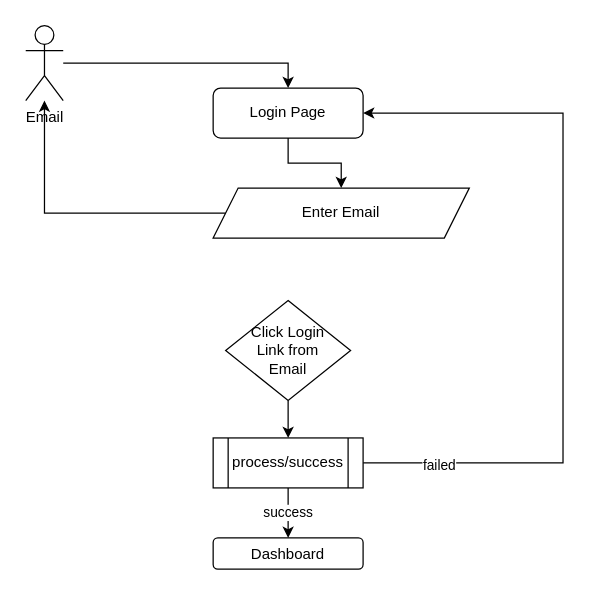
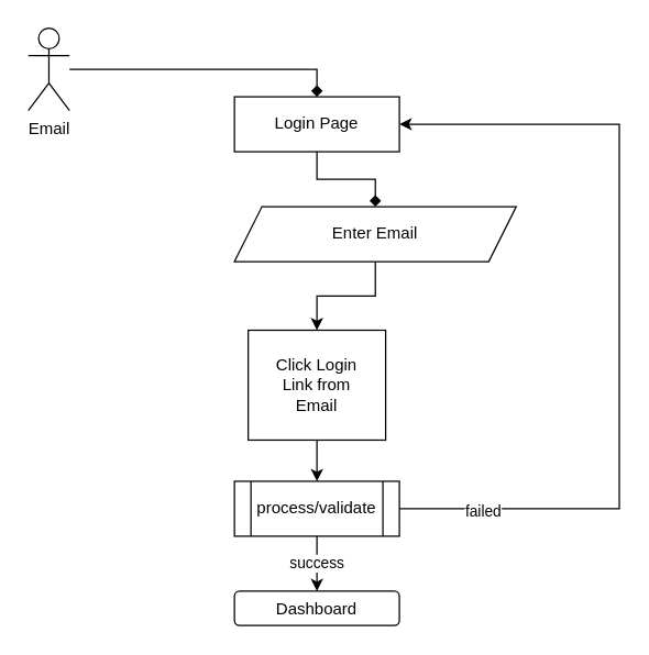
- <mxCell id="4" style="edgeStyle=orthogonalEdgeStyle;rounded=0;orthogonalLoop=1;jettySize=auto;html=1;entryX=0.5;entryY=0;entryDx=0;entryDy=0;" edge="1" parent="1" source="5" target="3"><mxGeometry relative="1" as="geometry" /></mxCell>
+ <mxCell id="4" style="edgeStyle=orthogonalEdgeStyle;rounded=0;orthogonalLoop=1;jettySize=auto;html=1;entryX=0.5;entryY=0;entryDx=0;entryDy=0;endArrow=diamond;" edge="1" parent="1" source="5" target="3"><mxGeometry relative="1" as="geometry" /></mxCell>
- <mxCell id="3" value="Login Page" style="rounded=1;whiteSpace=wrap;html=1;fontSize=12;glass=0;strokeWidth=1;shadow=0;" parent="1" vertex="1"><mxGeometry x="170" y="70" width="120" height="40" as="geometry" /></mxCell>
+ <mxCell id="3" value="Login Page" style="whiteSpace=wrap;html=1;fontSize=12;glass=0;strokeWidth=1;shadow=0;rounded=0;" parent="1" vertex="1"><mxGeometry x="170" y="70" width="120" height="40" as="geometry" /></mxCell>
- <mxCell id="2" value="" style="edgeStyle=orthogonalEdgeStyle;rounded=0;orthogonalLoop=1;jettySize=auto;html=1;" edge="1" parent="1" source="3" target="7"><mxGeometry relative="1" as="geometry" /></mxCell>
+ <mxCell id="2" value="" style="edgeStyle=orthogonalEdgeStyle;rounded=0;orthogonalLoop=1;jettySize=auto;html=1;endArrow=diamond;" edge="1" parent="1" source="3" target="7"><mxGeometry relative="1" as="geometry" /></mxCell>
- <mxCell id="6" value="" style="edgeStyle=orthogonalEdgeStyle;rounded=0;orthogonalLoop=1;jettySize=auto;html=1;" edge="1" parent="1" source="7" target="5"><mxGeometry relative="1" as="geometry" /></mxCell>
+ <mxCell id="6" value="" style="edgeStyle=orthogonalEdgeStyle;rounded=0;orthogonalLoop=1;jettySize=auto;html=1;" edge="1" parent="1" source="7" target="9"><mxGeometry relative="1" as="geometry" /></mxCell>
- <mxCell id="9" value="&lt;div&gt;Click Login &lt;br&gt;&lt;/div&gt;&lt;div&gt;Link from &lt;br&gt;&lt;/div&gt;&lt;div&gt;Email&lt;/div&gt;" style="rhombus;whiteSpace=wrap;html=1;" vertex="1" parent="1"><mxGeometry x="180" y="240" width="100" height="80" as="geometry" /></mxCell>
+ <mxCell id="9" value="&lt;div&gt;Click Login &lt;br&gt;&lt;/div&gt;&lt;div&gt;Link from &lt;br&gt;&lt;/div&gt;&lt;div&gt;Email&lt;/div&gt;" style="whiteSpace=wrap;html=1;rounded=0;" vertex="1" parent="1"><mxGeometry x="180" y="240" width="100" height="80" as="geometry" /></mxCell>
- <mxCell id="14" value="process/success" style="shape=process;whiteSpace=wrap;html=1;backgroundOutline=1;" vertex="1" parent="1"><mxGeometry x="170" y="350" width="120" height="40" as="geometry" /></mxCell>
+ <mxCell id="14" value="process/validate" style="shape=process;whiteSpace=wrap;html=1;backgroundOutline=1;" vertex="1" parent="1"><mxGeometry x="170" y="350" width="120" height="40" as="geometry" /></mxCell>
